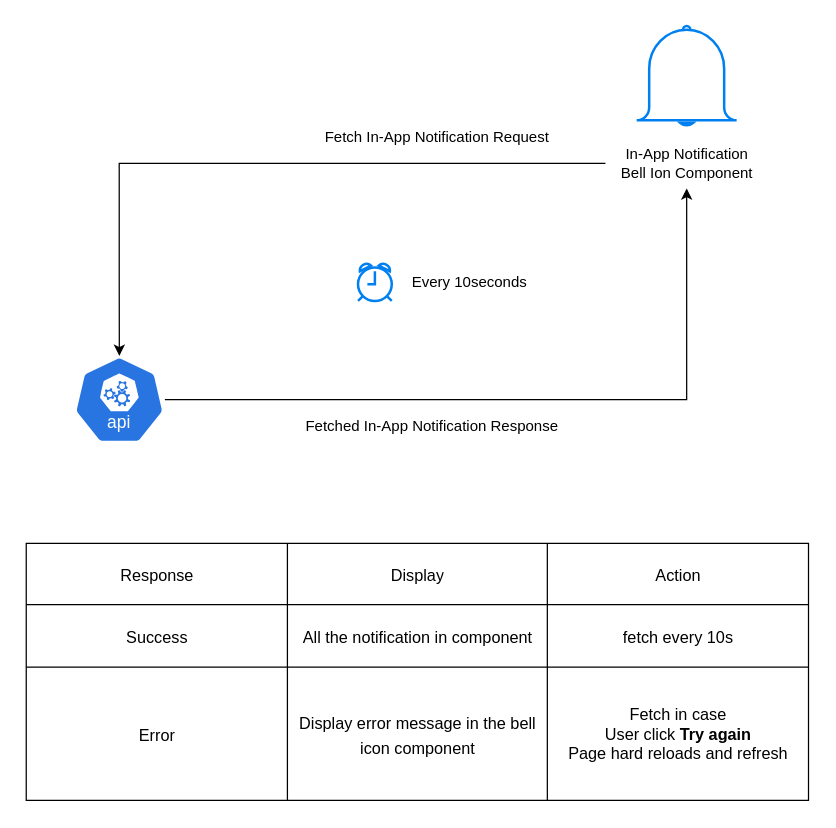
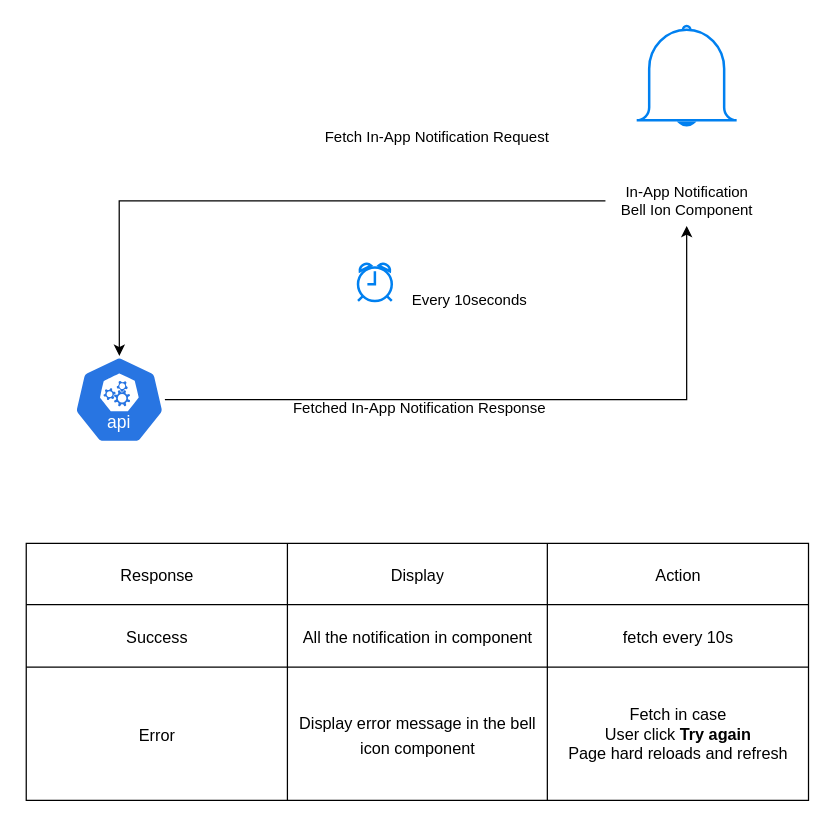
- <mxCell id="6" value="In-App Notification&lt;div&gt;Bell Ion Component&lt;/div&gt;" style="text;html=1;align=center;verticalAlign=middle;resizable=0;points=[];autosize=1;strokeColor=none;fillColor=none;" vertex="1" parent="1"><mxGeometry x="484" y="110" width="130" height="40" as="geometry" /></mxCell>
+ <mxCell id="6" value="In-App Notification&lt;div&gt;Bell Ion Component&lt;/div&gt;" style="text;html=1;align=center;verticalAlign=middle;resizable=0;points=[];autosize=1;strokeColor=none;fillColor=none;" vertex="1" parent="1"><mxGeometry x="484" y="140" width="130" height="40" as="geometry" /></mxCell>
- <mxCell id="9" value="Every 10seconds" style="text;html=1;align=center;verticalAlign=middle;resizable=0;points=[];autosize=1;strokeColor=none;fillColor=none;" vertex="1" parent="1"><mxGeometry x="320" y="212" width="110" height="26" as="geometry" /></mxCell>
+ <mxCell id="9" value="Every 10seconds" style="text;html=1;align=center;verticalAlign=middle;resizable=0;points=[];autosize=1;strokeColor=none;fillColor=none;" vertex="1" parent="1"><mxGeometry x="320" y="227" width="110" height="26" as="geometry" /></mxCell>
- <mxCell id="10" value="Fetched In-App Notification Response" style="text;html=1;align=center;verticalAlign=middle;resizable=0;points=[];autosize=1;strokeColor=none;fillColor=none;" vertex="1" parent="1"><mxGeometry x="235" y="328" width="220" height="26" as="geometry" /></mxCell>
+ <mxCell id="10" value="Fetched In-App Notification Response" style="text;html=1;align=center;verticalAlign=middle;resizable=0;points=[];autosize=1;strokeColor=none;fillColor=none;" vertex="1" parent="1"><mxGeometry x="225" y="313" width="220" height="26" as="geometry" /></mxCell>
